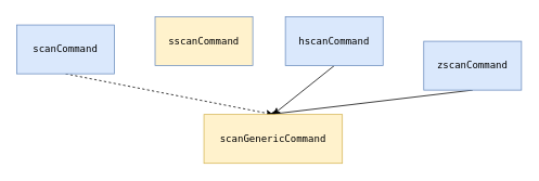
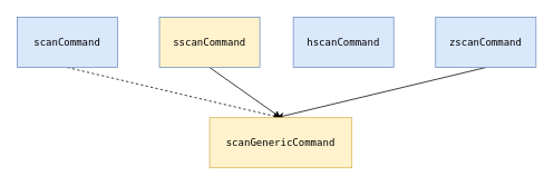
- <mxCell id="3" value="&lt;pre&gt;scanCommand&lt;/pre&gt;" style="rounded=0;whiteSpace=wrap;html=1;fillColor=#dae8fc;strokeColor=#6c8ebf;" vertex="1" parent="1"><mxGeometry x="20" y="30" width="120" height="60" as="geometry" /></mxCell>
+ <mxCell id="3" value="&lt;pre&gt;scanCommand&lt;/pre&gt;" style="rounded=0;whiteSpace=wrap;html=1;fillColor=#dae8fc;strokeColor=#6c8ebf;" vertex="1" parent="1"><mxGeometry x="20" y="20" width="120" height="60" as="geometry" /></mxCell>
- <mxCell id="9" value="&lt;pre&gt;zscanCommand&lt;/pre&gt;" style="rounded=0;whiteSpace=wrap;html=1;fillColor=#dae8fc;strokeColor=#6c8ebf;" vertex="1" parent="1"><mxGeometry x="520" y="50" width="120" height="60" as="geometry" /></mxCell>
+ <mxCell id="9" value="&lt;pre&gt;zscanCommand&lt;/pre&gt;" style="rounded=0;whiteSpace=wrap;html=1;fillColor=#dae8fc;strokeColor=#6c8ebf;" vertex="1" parent="1"><mxGeometry x="520" y="20" width="120" height="60" as="geometry" /></mxCell>
+ <mxCell id="4" style="edgeStyle=none;rounded=0;orthogonalLoop=1;jettySize=auto;html=1;exitX=0.5;exitY=1;exitDx=0;exitDy=0;entryX=0.5;entryY=0;entryDx=0;entryDy=0;" edge="1" parent="1" source="5" target="10"><mxGeometry relative="1" as="geometry" /></mxCell>
- <mxCell id="6" style="edgeStyle=none;rounded=0;orthogonalLoop=1;jettySize=auto;html=1;exitX=0.5;exitY=1;exitDx=0;exitDy=0;entryX=0.5;entryY=0;entryDx=0;entryDy=0;" edge="1" parent="1" source="7" target="10"><mxGeometry relative="1" as="geometry" /></mxCell>
